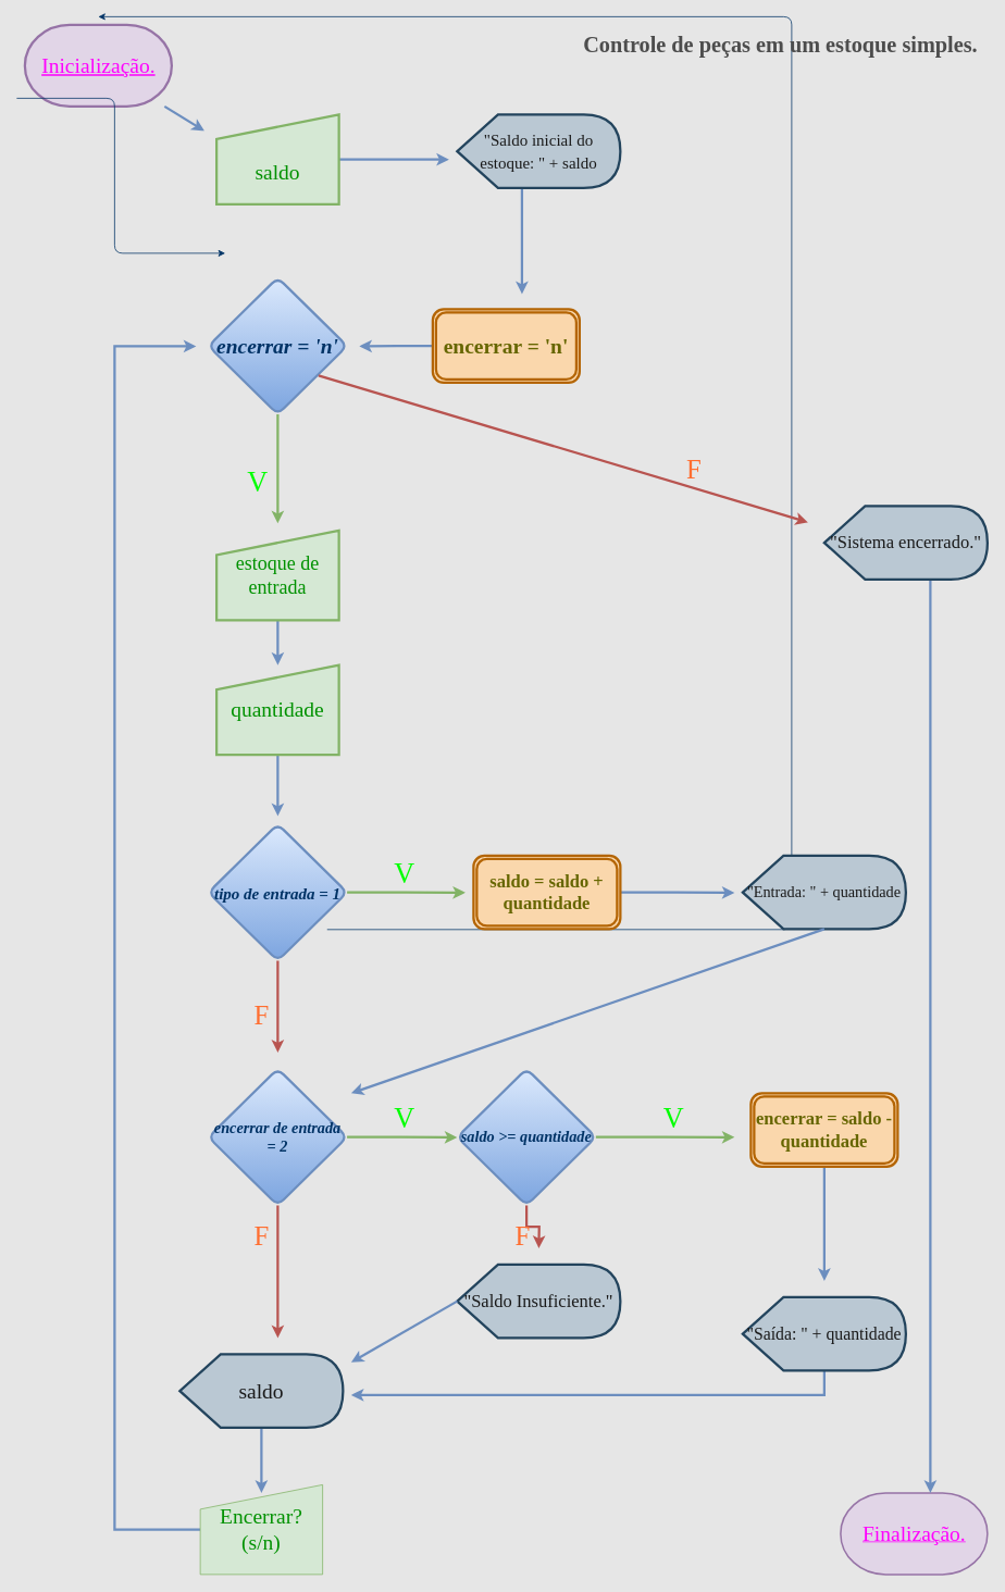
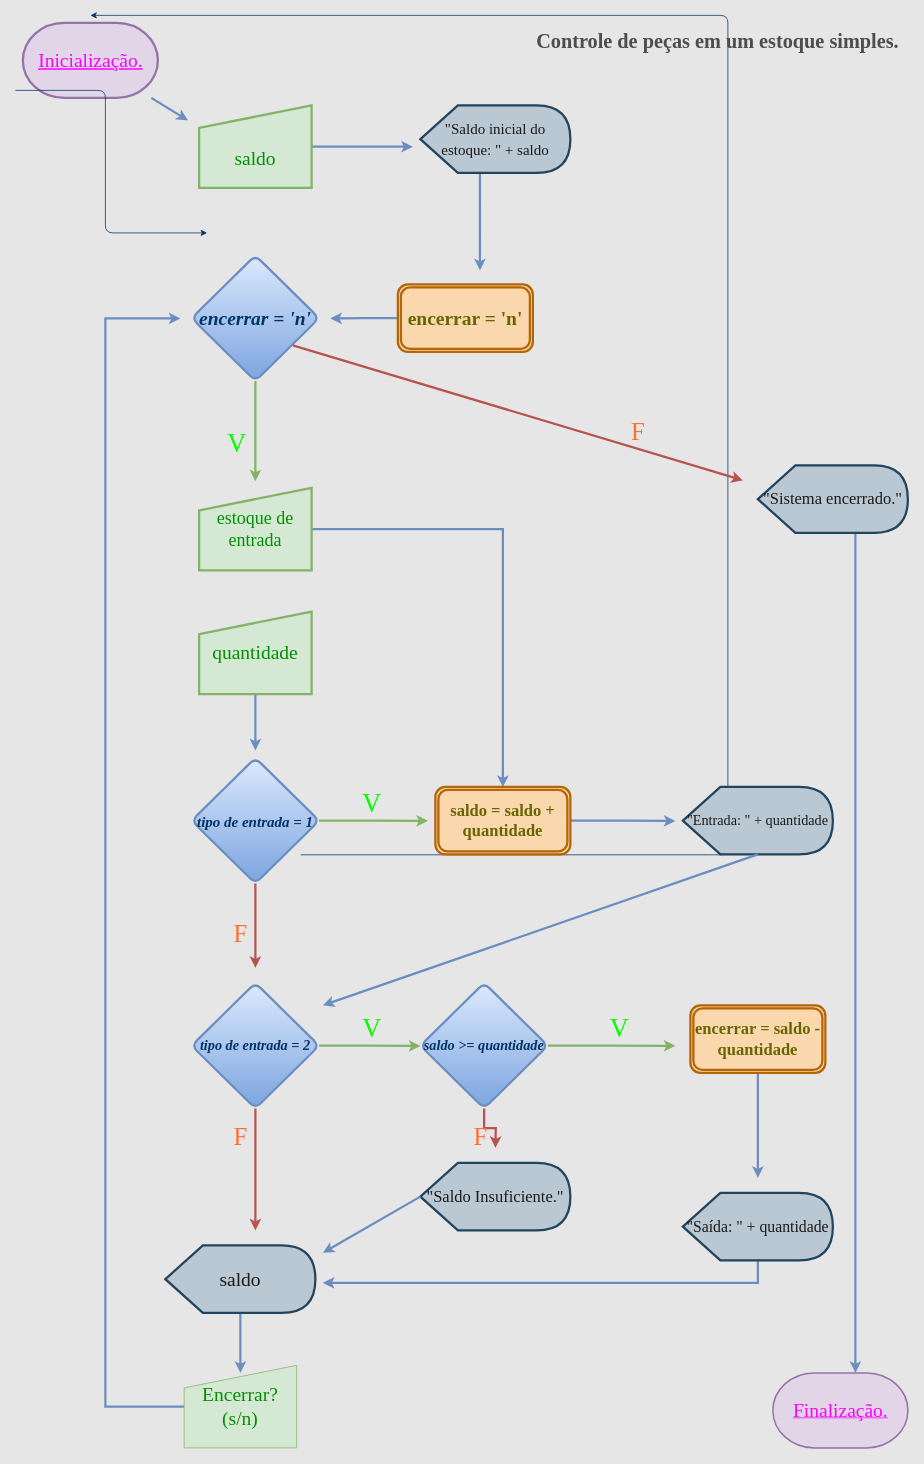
- <mxCell id="14" value="" style="edgeStyle=orthogonalEdgeStyle;rounded=0;orthogonalLoop=1;jettySize=auto;html=1;fontFamily=Times New Roman;fillColor=#dae8fc;gradientColor=#7ea6e0;strokeColor=#6c8ebf;strokeWidth=3;" edge="1" parent="1" source="15" target="17"><mxGeometry relative="1" as="geometry" /></mxCell>
+ <mxCell id="14" value="" style="edgeStyle=orthogonalEdgeStyle;rounded=0;orthogonalLoop=1;jettySize=auto;html=1;fontFamily=Times New Roman;fillColor=#dae8fc;gradientColor=#7ea6e0;strokeColor=#6c8ebf;strokeWidth=3;" edge="1" parent="1" source="15" target="22"><mxGeometry relative="1" as="geometry" /></mxCell>
- <mxCell id="28" value="&lt;font style=&quot;font-size: 19px;&quot;&gt;encerrar de entrada = 2&lt;/font&gt;" style="rhombus;whiteSpace=wrap;html=1;rounded=1;fillColor=#dae8fc;gradientColor=#7ea6e0;strokeColor=#6c8ebf;fontFamily=Times New Roman;fontStyle=3;fontColor=#003366;strokeWidth=3;" vertex="1" parent="1"><mxGeometry x="255" y="1310" width="170" height="167.5" as="geometry" /></mxCell>
+ <mxCell id="28" value="&lt;font style=&quot;font-size: 19px;&quot;&gt;tipo de entrada = 2&lt;/font&gt;" style="rhombus;whiteSpace=wrap;html=1;rounded=1;fillColor=#dae8fc;gradientColor=#7ea6e0;strokeColor=#6c8ebf;fontFamily=Times New Roman;fontStyle=3;fontColor=#003366;strokeWidth=3;" vertex="1" parent="1"><mxGeometry x="255" y="1310" width="170" height="167.5" as="geometry" /></mxCell>
